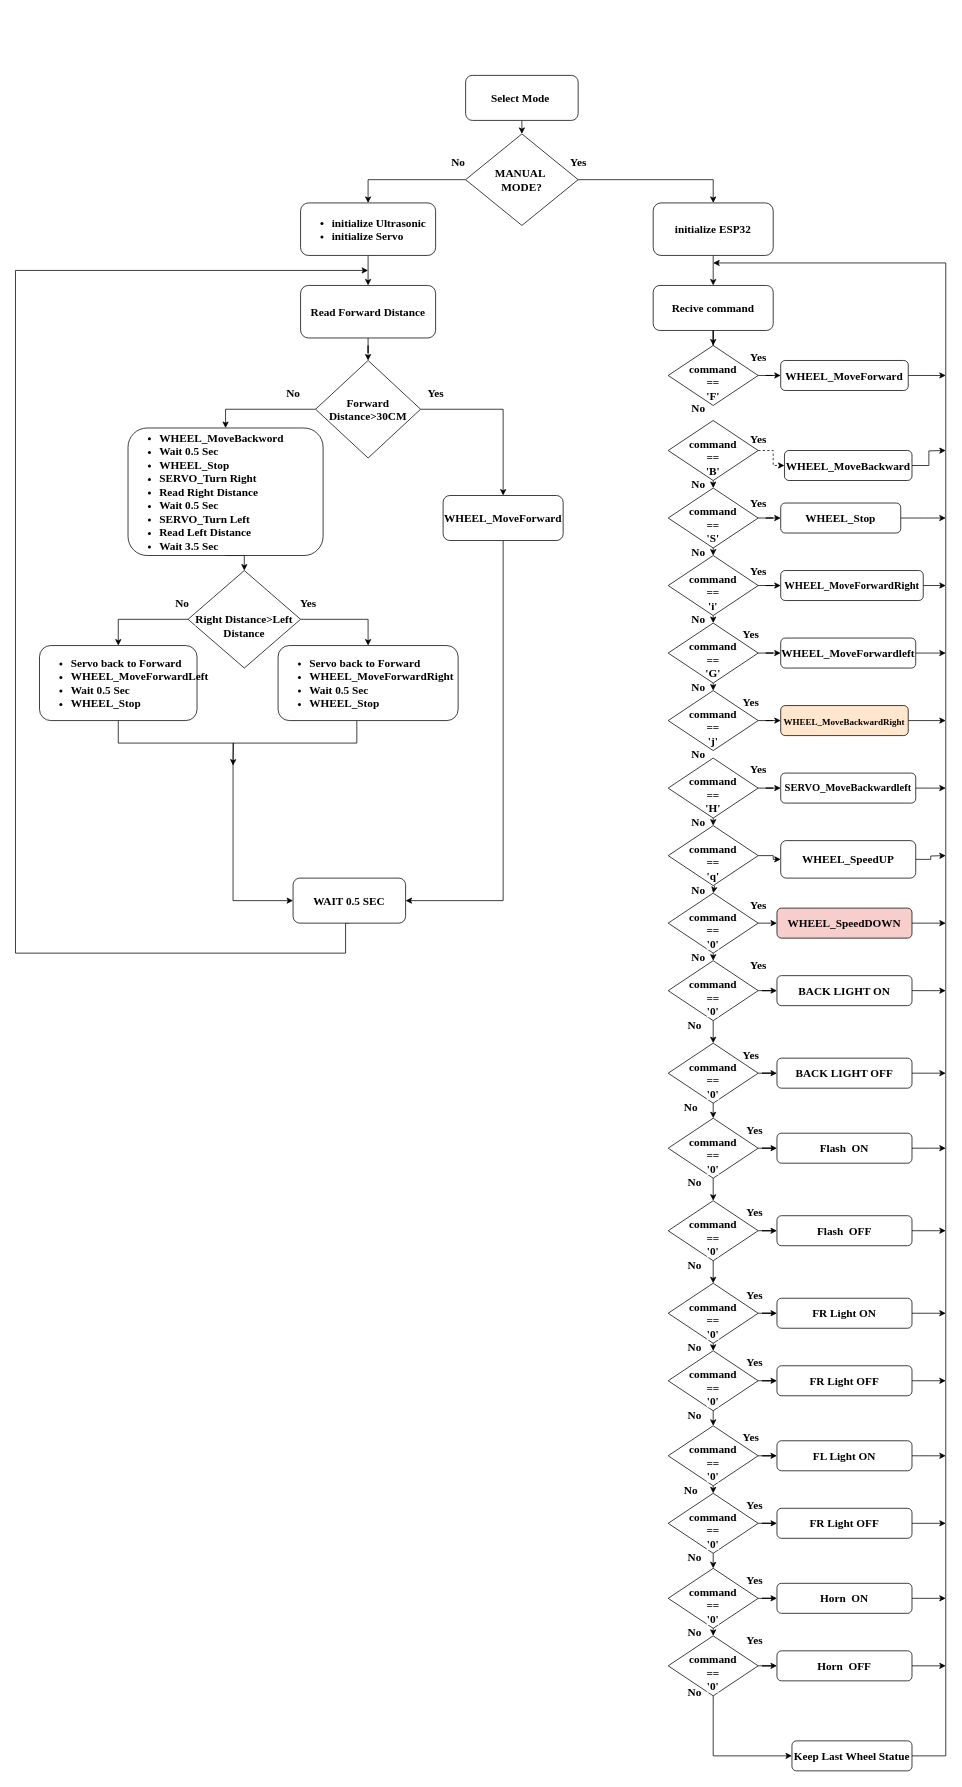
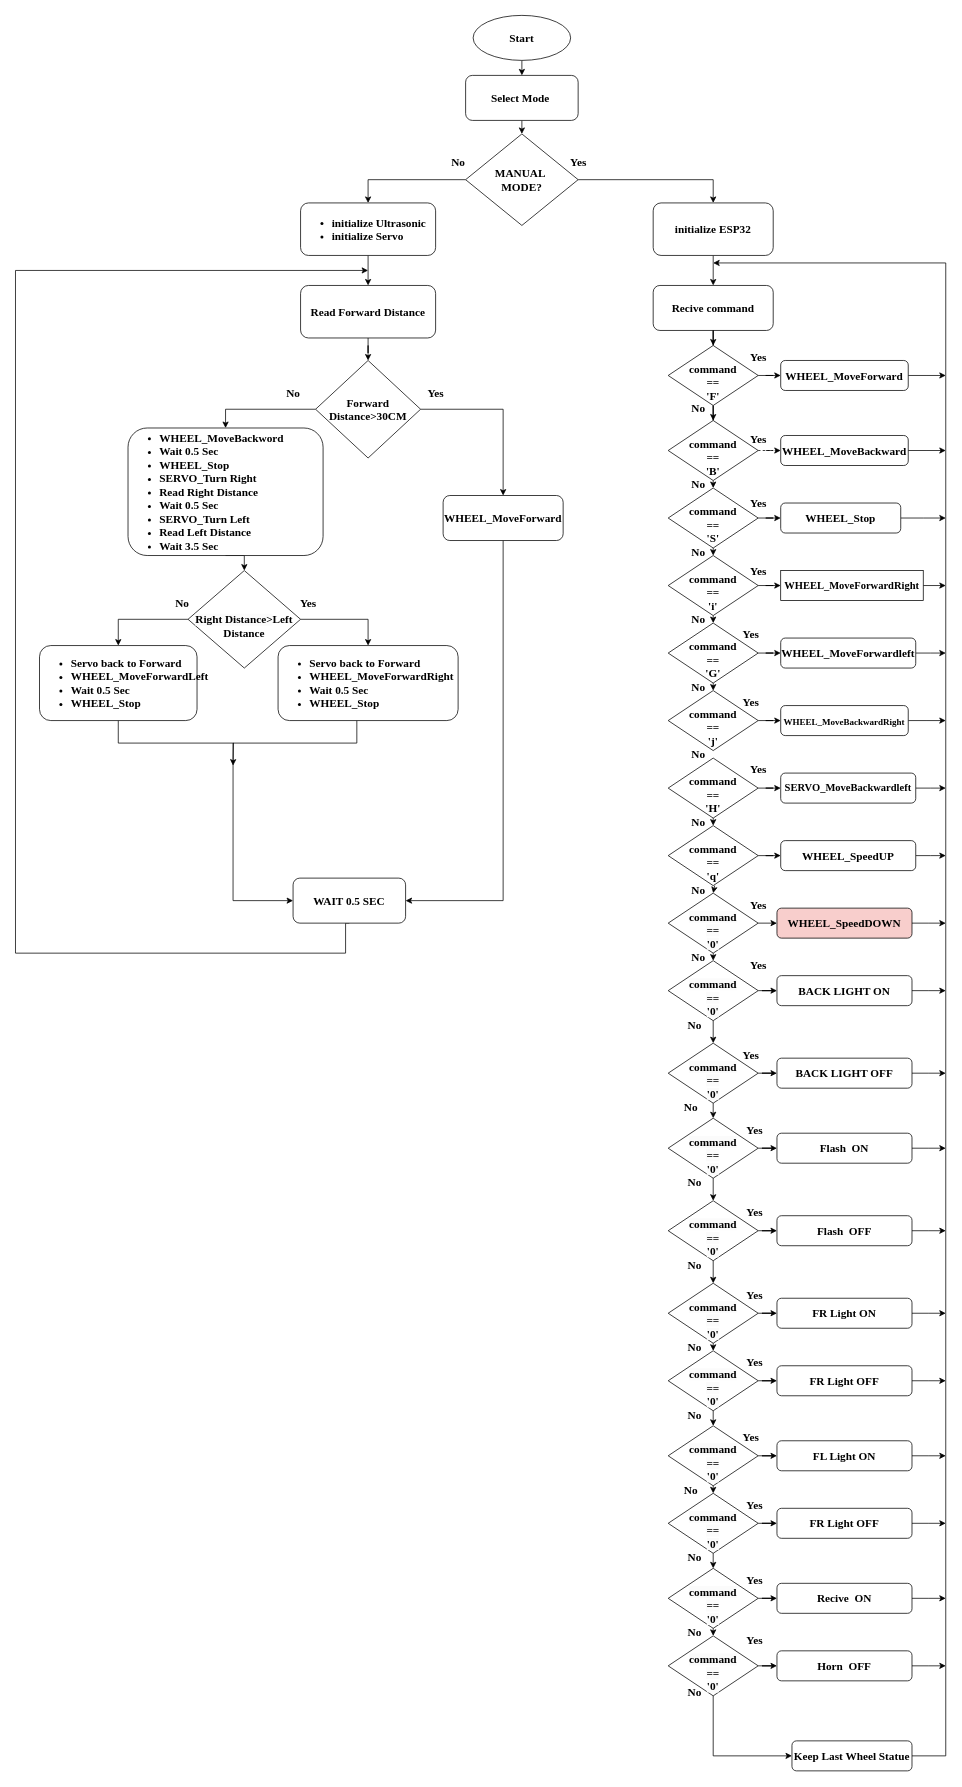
+ <mxCell id="98" value="Start" style="ellipse;whiteSpace=wrap;html=1;strokeWidth=1;fontStyle=1;fontSize=15;fontFamily=Times New Roman;" parent="1" vertex="1"><mxGeometry x="630" y="20" width="130" height="60" as="geometry" /></mxCell>
+ <mxCell id="97" style="edgeStyle=orthogonalEdgeStyle;rounded=0;orthogonalLoop=1;jettySize=auto;html=1;exitX=0.5;exitY=1;exitDx=0;exitDy=0;entryX=0.5;entryY=0;entryDx=0;entryDy=0;strokeWidth=1;fontStyle=1;fontSize=15;fontFamily=Times New Roman;" parent="1" source="98" target="3" edge="1"><mxGeometry relative="1" as="geometry"><mxPoint x="679.714" y="80" as="targetPoint" /></mxGeometry></mxCell>
+ <mxCell id="7" value="" style="edgeStyle=orthogonalEdgeStyle;rounded=0;orthogonalLoop=1;jettySize=auto;html=1;strokeWidth=1;fontStyle=1;fontSize=15;fontFamily=Times New Roman;" parent="1" source="72" target="14" edge="1"><mxGeometry relative="1" as="geometry" /></mxCell>
- <mxCell id="16" value="WHEEL_MoveBackward" style="rounded=1;whiteSpace=wrap;html=1;strokeWidth=1;fontStyle=1;fontSize=15;fontFamily=Times New Roman;" parent="1" vertex="1"><mxGeometry x="1045" y="600" width="170" height="40" as="geometry" /></mxCell>
+ <mxCell id="16" value="WHEEL_MoveBackward" style="rounded=1;whiteSpace=wrap;html=1;strokeWidth=1;fontStyle=1;fontSize=15;fontFamily=Times New Roman;" parent="1" vertex="1"><mxGeometry x="1040" y="580" width="170" height="40" as="geometry" /></mxCell>
- <mxCell id="26" value="&lt;font style=&quot;font-size: 14px;&quot;&gt;WHEEL_MoveForwardRight&lt;/font&gt;" style="rounded=1;whiteSpace=wrap;html=1;strokeWidth=1;fontStyle=1;fontSize=15;fontFamily=Times New Roman;" parent="1" vertex="1"><mxGeometry x="1040" y="760" width="190" height="40" as="geometry" /></mxCell>
+ <mxCell id="26" value="&lt;font style=&quot;font-size: 14px;&quot;&gt;WHEEL_MoveForwardRight&lt;/font&gt;" style="whiteSpace=wrap;html=1;strokeWidth=1;fontStyle=1;fontSize=15;fontFamily=Times New Roman;rounded=0;" parent="1" vertex="1"><mxGeometry x="1040" y="760" width="190" height="40" as="geometry" /></mxCell>
- <mxCell id="35" value="&lt;font style=&quot;font-size: 12px;&quot;&gt;WHEEL_MoveBackwardRight&lt;/font&gt;" style="rounded=1;whiteSpace=wrap;html=1;strokeWidth=1;fontStyle=1;fontSize=15;fontFamily=Times New Roman;fillColor=#ffe6cc;" parent="1" vertex="1"><mxGeometry x="1040" y="940" width="170" height="40" as="geometry" /></mxCell>
+ <mxCell id="35" value="&lt;font style=&quot;font-size: 12px;&quot;&gt;WHEEL_MoveBackwardRight&lt;/font&gt;" style="rounded=1;whiteSpace=wrap;html=1;strokeWidth=1;fontStyle=1;fontSize=15;fontFamily=Times New Roman;" parent="1" vertex="1"><mxGeometry x="1040" y="940" width="170" height="40" as="geometry" /></mxCell>
- <mxCell id="44" value="WHEEL_SpeedUP" style="rounded=1;whiteSpace=wrap;html=1;strokeWidth=1;fontStyle=1;fontSize=15;fontFamily=Times New Roman;" parent="1" vertex="1"><mxGeometry x="1040" y="1120" width="180" height="50" as="geometry" /></mxCell>
+ <mxCell id="44" value="WHEEL_SpeedUP" style="rounded=1;whiteSpace=wrap;html=1;strokeWidth=1;fontStyle=1;fontSize=15;fontFamily=Times New Roman;" parent="1" vertex="1"><mxGeometry x="1040" y="1120" width="180" height="40" as="geometry" /></mxCell>
- <mxCell id="133" value="Horn&amp;nbsp; ON" style="rounded=1;whiteSpace=wrap;html=1;strokeWidth=1;fontStyle=1;fontSize=15;fontFamily=Times New Roman;" vertex="1" parent="1"><mxGeometry x="1035" y="2110" width="180" height="40" as="geometry" /></mxCell>
+ <mxCell id="133" value="Recive&amp;nbsp; ON" style="rounded=1;whiteSpace=wrap;html=1;strokeWidth=1;fontStyle=1;fontSize=15;fontFamily=Times New Roman;" vertex="1" parent="1"><mxGeometry x="1035" y="2110" width="180" height="40" as="geometry" /></mxCell>
